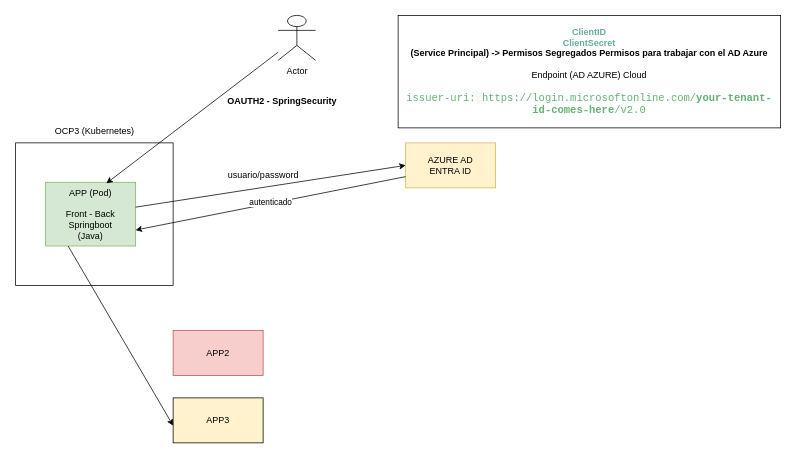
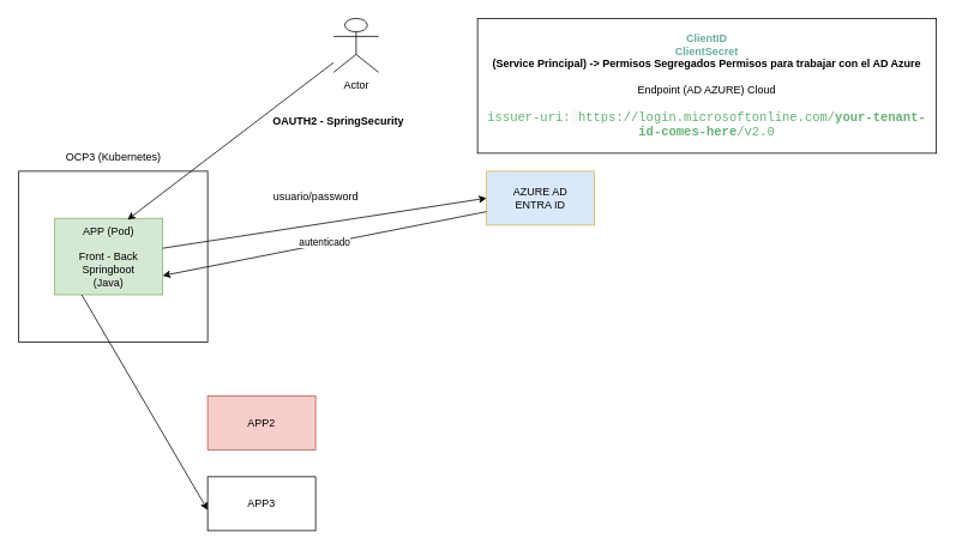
- <mxCell id="5" value="AZURE AD&lt;div&gt;ENTRA ID&lt;/div&gt;" style="rounded=0;whiteSpace=wrap;html=1;fillColor=#fff2cc;strokeColor=#d6b656;" vertex="1" parent="1"><mxGeometry x="540" y="190" width="120" height="60" as="geometry" /></mxCell>
+ <mxCell id="5" value="AZURE AD&lt;div&gt;ENTRA ID&lt;/div&gt;" style="rounded=0;whiteSpace=wrap;html=1;fillColor=#dae8fc;strokeColor=#d6b656;" vertex="1" parent="1"><mxGeometry x="540" y="190" width="120" height="60" as="geometry" /></mxCell>
- <mxCell id="12" value="usuario/password" style="text;html=1;align=center;verticalAlign=middle;resizable=0;points=[];autosize=1;strokeColor=none;fillColor=none;" vertex="1" parent="1"><mxGeometry x="290" y="218" width="120" height="30" as="geometry" /></mxCell>
+ <mxCell id="12" value="usuario/password" style="text;html=1;align=center;verticalAlign=middle;resizable=0;points=[];autosize=1;strokeColor=none;fillColor=none;" vertex="1" parent="1"><mxGeometry x="290" y="203" width="120" height="30" as="geometry" /></mxCell>
- <mxCell id="7" value="APP3" style="rounded=0;whiteSpace=wrap;html=1;fillColor=#fff2cc;" vertex="1" parent="1"><mxGeometry x="230" y="530" width="120" height="60" as="geometry" /></mxCell>
+ <mxCell id="7" value="APP3" style="rounded=0;whiteSpace=wrap;html=1;" vertex="1" parent="1"><mxGeometry x="230" y="530" width="120" height="60" as="geometry" /></mxCell>
